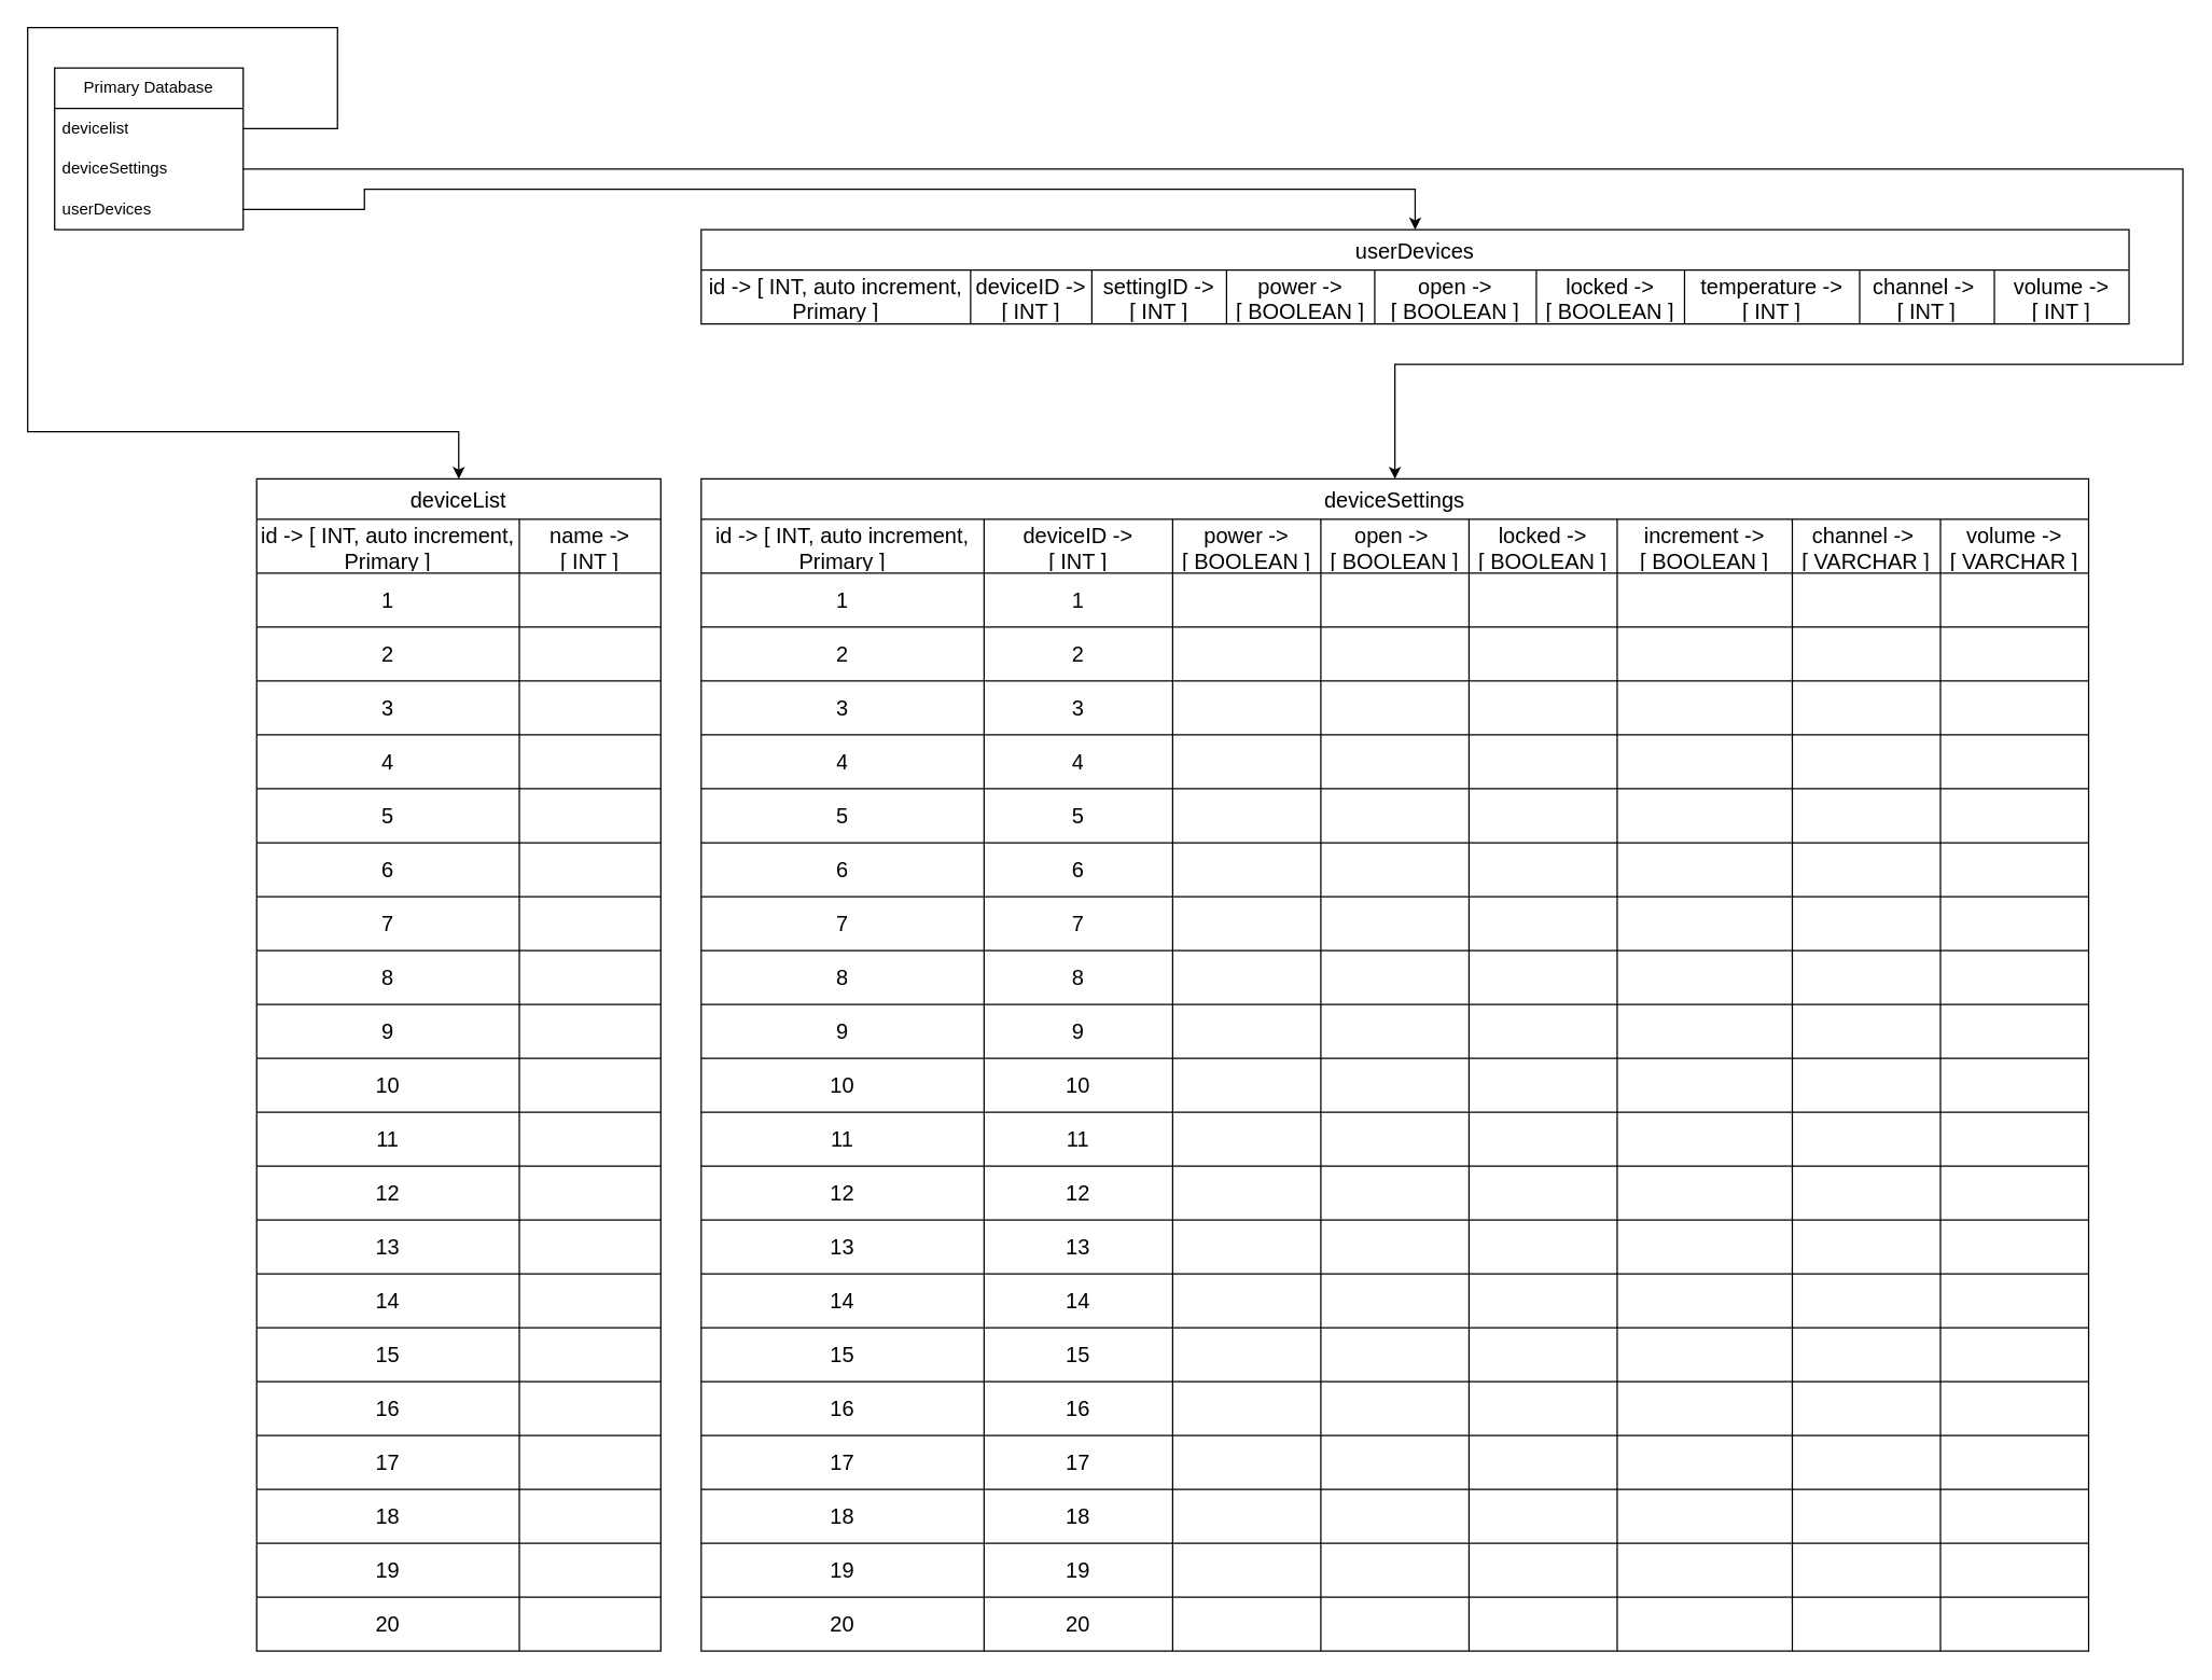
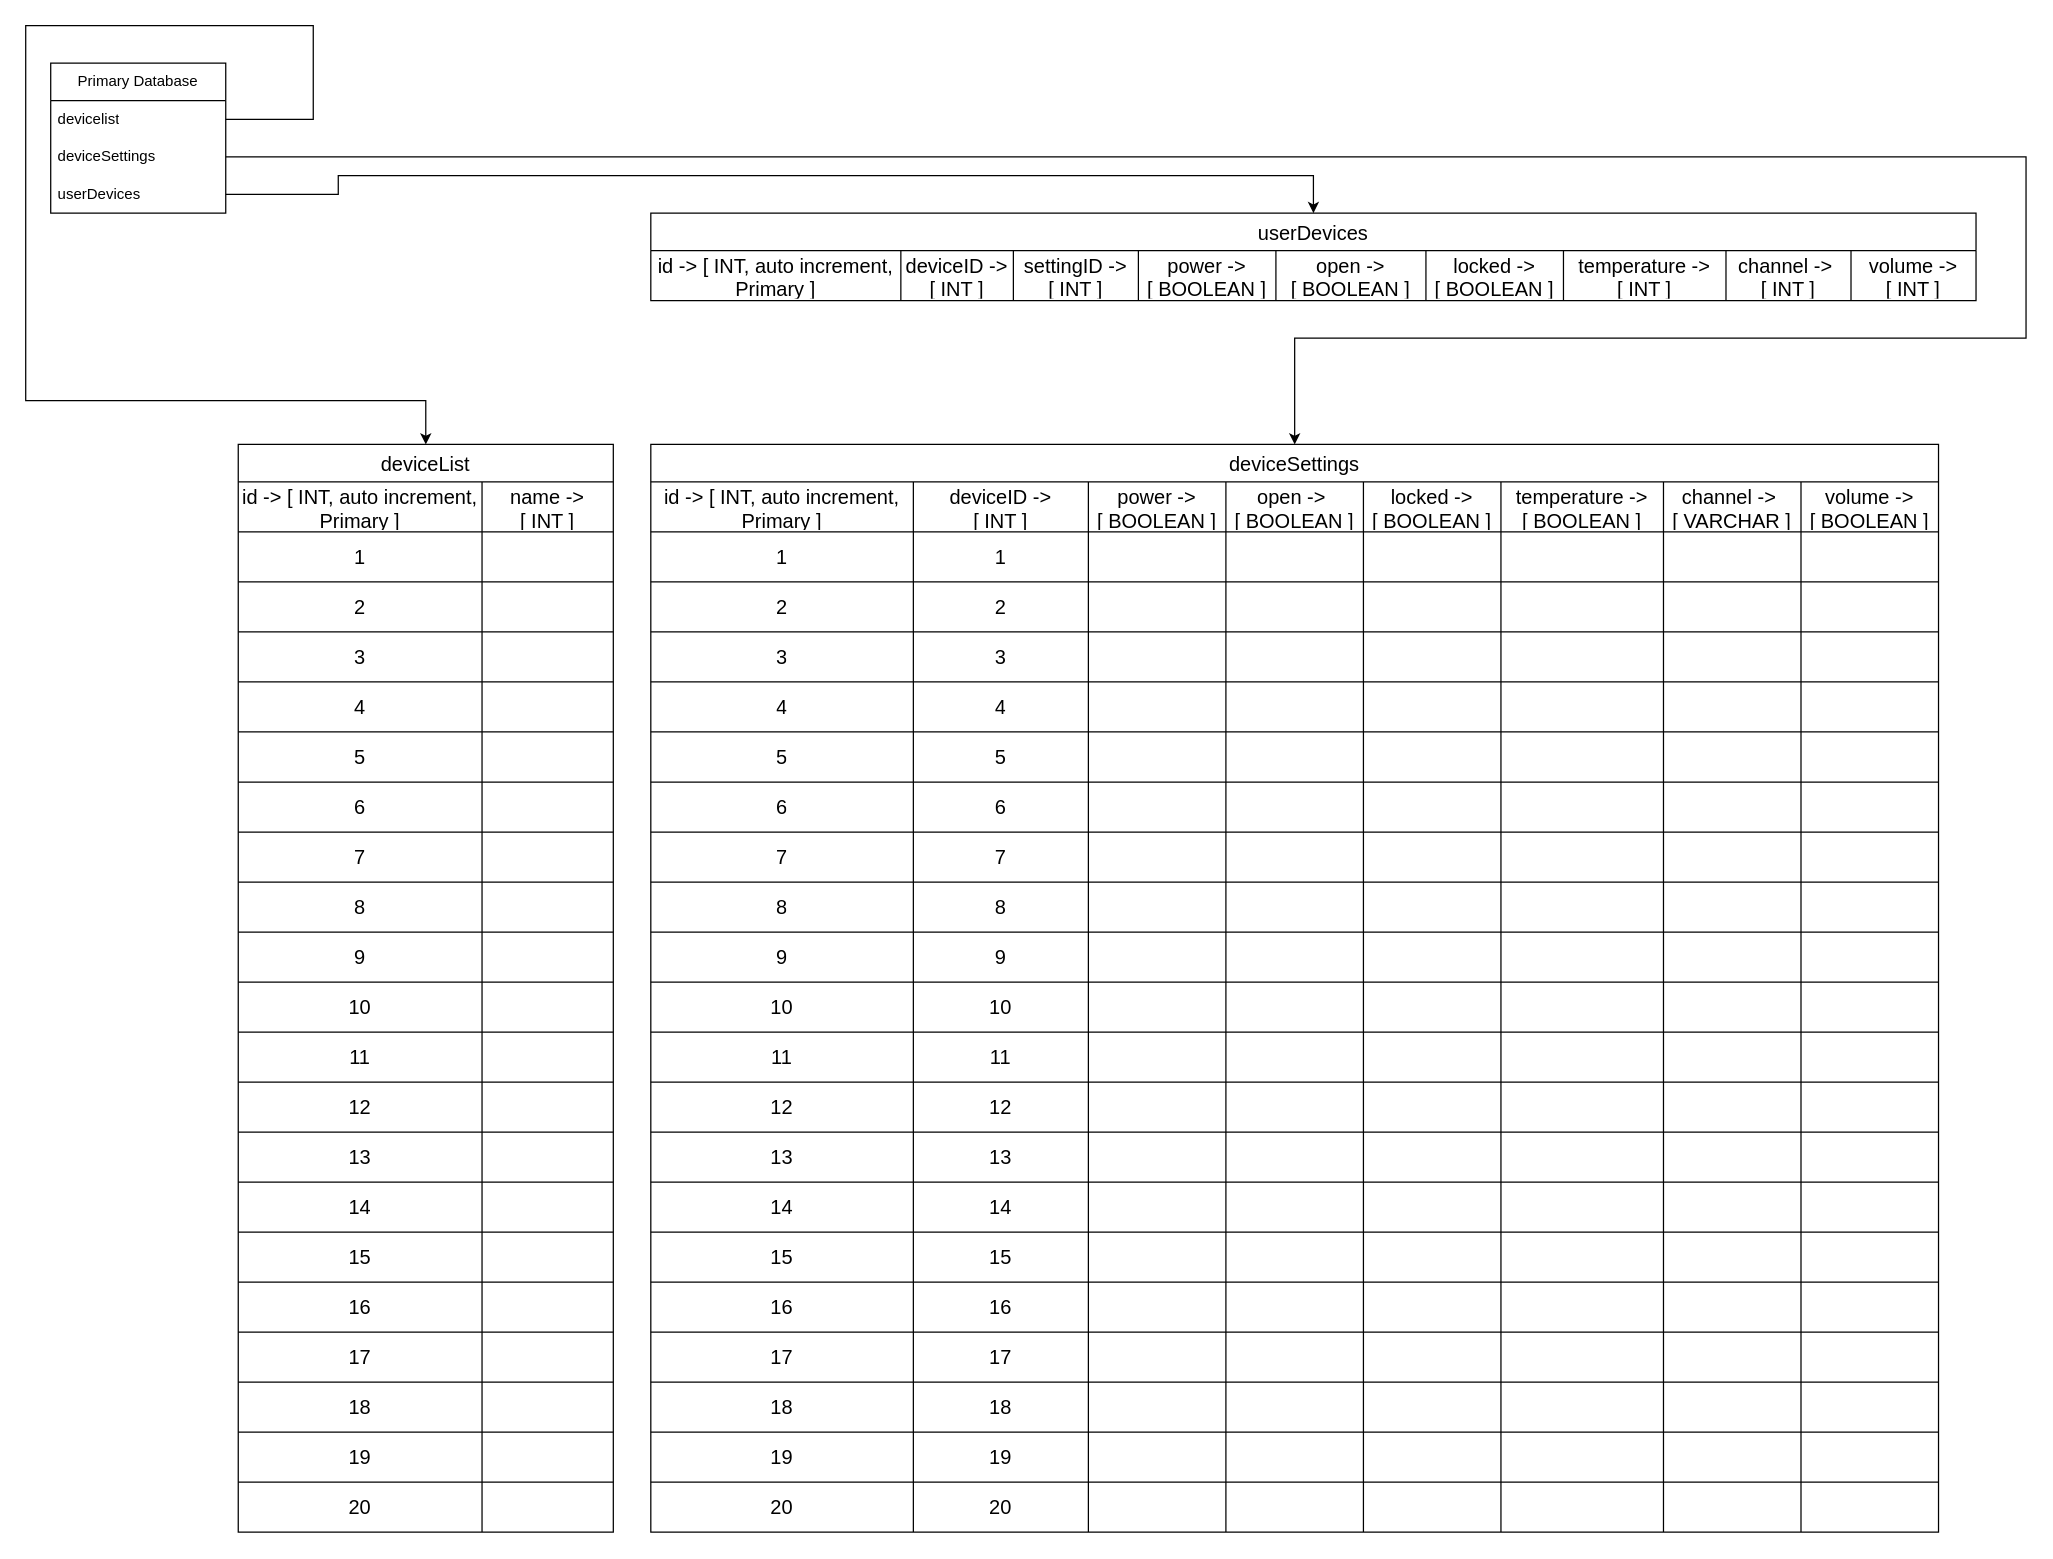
- <mxCell id="24" value="increment -&amp;gt;&lt;br&gt;[ BOOLEAN ]" style="shape=partialRectangle;html=1;whiteSpace=wrap;connectable=0;strokeColor=inherit;overflow=hidden;fillColor=none;top=0;left=0;bottom=0;right=0;pointerEvents=1;fontSize=16;" parent="18" vertex="1"><mxGeometry x="680" width="130" height="40" as="geometry"><mxRectangle width="130" height="40" as="alternateBounds" /></mxGeometry></mxCell>
+ <mxCell id="24" value="temperature -&amp;gt;&lt;br&gt;[ BOOLEAN ]" style="shape=partialRectangle;html=1;whiteSpace=wrap;connectable=0;strokeColor=inherit;overflow=hidden;fillColor=none;top=0;left=0;bottom=0;right=0;pointerEvents=1;fontSize=16;" parent="18" vertex="1"><mxGeometry x="680" width="130" height="40" as="geometry"><mxRectangle width="130" height="40" as="alternateBounds" /></mxGeometry></mxCell>
- <mxCell id="26" value="volume -&amp;gt;&lt;br&gt;[ VARCHAR ]" style="shape=partialRectangle;html=1;whiteSpace=wrap;connectable=0;strokeColor=inherit;overflow=hidden;fillColor=none;top=0;left=0;bottom=0;right=0;pointerEvents=1;fontSize=16;" parent="18" vertex="1"><mxGeometry x="920" width="110" height="40" as="geometry"><mxRectangle width="110" height="40" as="alternateBounds" /></mxGeometry></mxCell>
+ <mxCell id="26" value="volume -&amp;gt;&lt;br&gt;[ BOOLEAN ]" style="shape=partialRectangle;html=1;whiteSpace=wrap;connectable=0;strokeColor=inherit;overflow=hidden;fillColor=none;top=0;left=0;bottom=0;right=0;pointerEvents=1;fontSize=16;" parent="18" vertex="1"><mxGeometry x="920" width="110" height="40" as="geometry"><mxRectangle width="110" height="40" as="alternateBounds" /></mxGeometry></mxCell>
